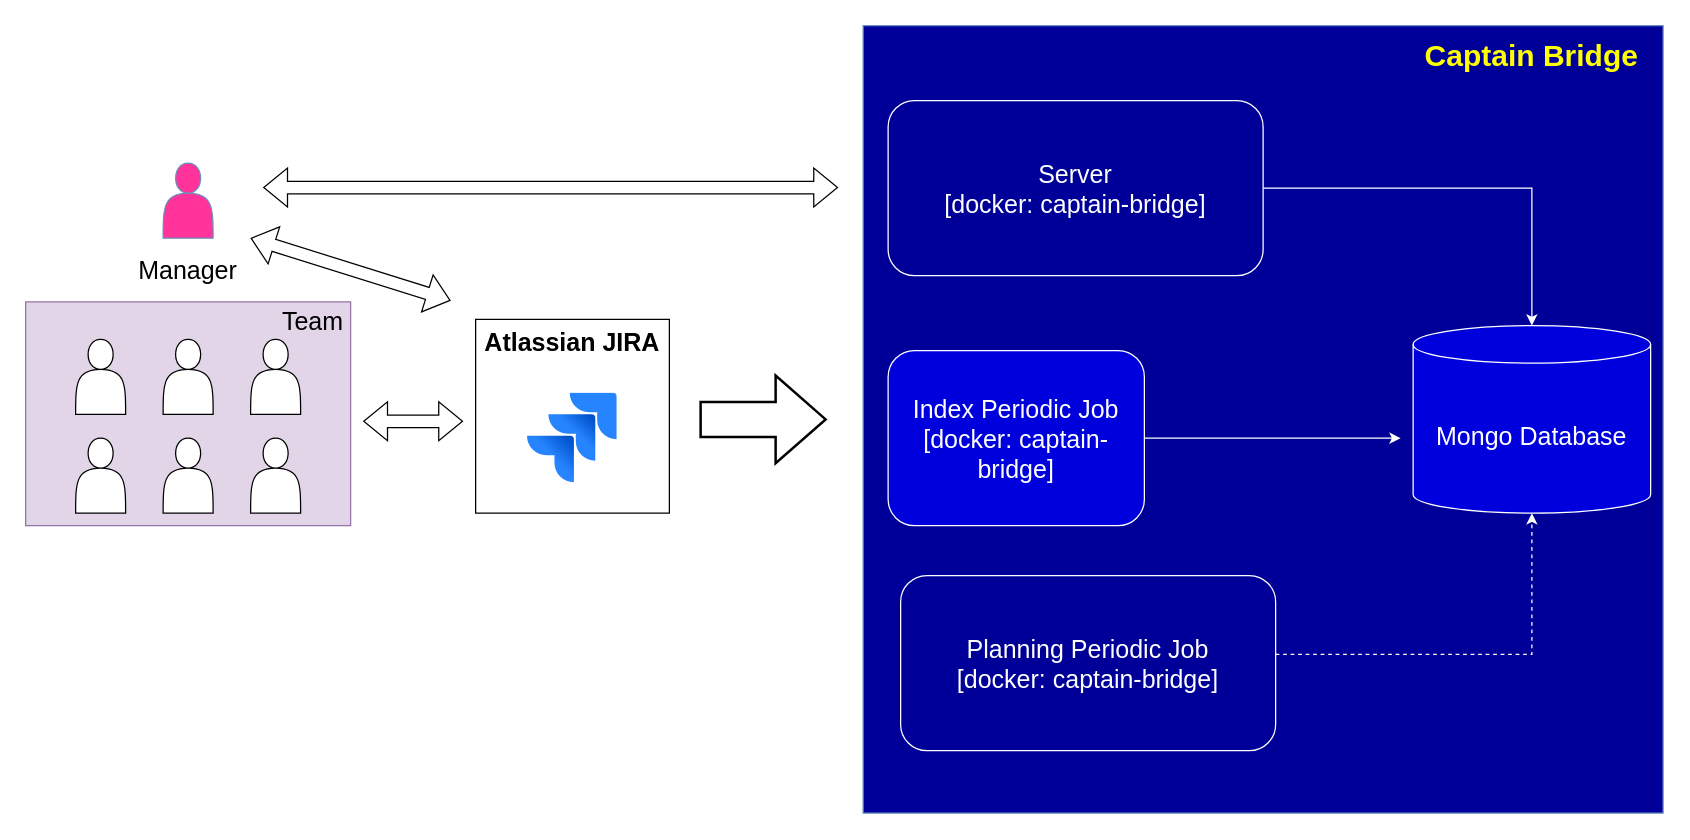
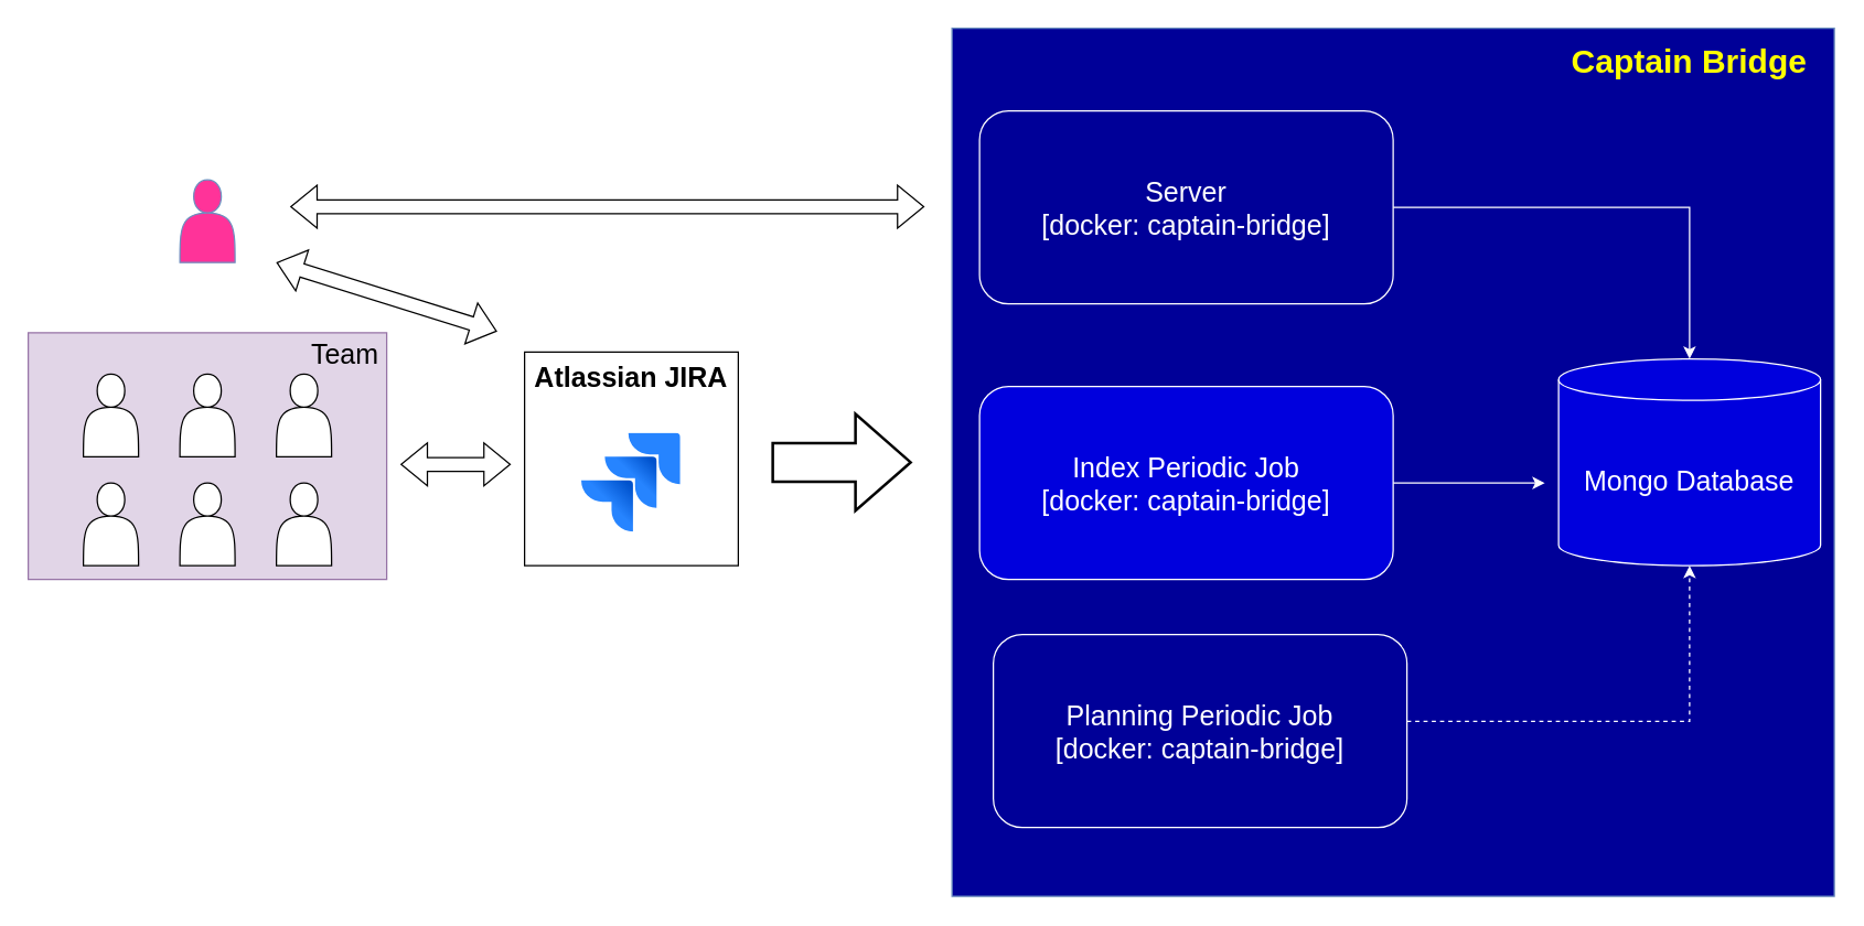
- <mxCell id="14" value="&lt;font&gt;Manager&lt;/font&gt;" style="text;html=1;align=center;verticalAlign=middle;whiteSpace=wrap;rounded=0;fontSize=20;" parent="1" vertex="1"><mxGeometry x="120" y="200" width="60" height="30" as="geometry" /></mxCell>
- <mxCell id="8" value="&lt;div&gt;Index Periodic Job&lt;/div&gt;&lt;div&gt;[docker: captain-bridge]&lt;/div&gt;" style="rounded=1;whiteSpace=wrap;html=1;fillColor=#0000DD;strokeColor=#FFFFFF;fontSize=20;gradientColor=none;fontColor=#FFFFFF;" parent="1" vertex="1"><mxGeometry x="710" y="280" width="205" height="140" as="geometry" /></mxCell>
+ <mxCell id="8" value="&lt;div&gt;Index Periodic Job&lt;/div&gt;&lt;div&gt;[docker: captain-bridge]&lt;/div&gt;" style="rounded=1;whiteSpace=wrap;html=1;fillColor=#0000DD;strokeColor=#FFFFFF;fontSize=20;gradientColor=none;fontColor=#FFFFFF;" parent="1" vertex="1"><mxGeometry x="710" y="280" width="300" height="140" as="geometry" /></mxCell>
